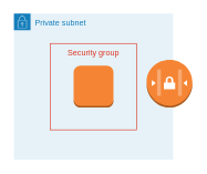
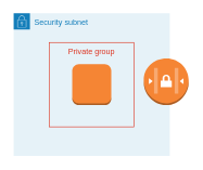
- <mxCell id="2" value="Private subnet" style="points=[[0,0],[0.25,0],[0.5,0],[0.75,0],[1,0],[1,0.25],[1,0.5],[1,0.75],[1,1],[0.75,1],[0.5,1],[0.25,1],[0,1],[0,0.75],[0,0.5],[0,0.25]];outlineConnect=0;gradientColor=none;html=1;whiteSpace=wrap;fontSize=12;fontStyle=0;container=1;pointerEvents=0;collapsible=0;recursiveResize=0;shape=mxgraph.aws4.group;grIcon=mxgraph.aws4.group_security_group;grStroke=0;strokeColor=#147EBA;fillColor=#E6F2F8;verticalAlign=top;align=left;spacingLeft=30;fontColor=#147EBA;dashed=0;" vertex="1" parent="1"><mxGeometry x="20" y="20" width="240" height="220" as="geometry" /></mxCell>
+ <mxCell id="2" value="Security subnet" style="points=[[0,0],[0.25,0],[0.5,0],[0.75,0],[1,0],[1,0.25],[1,0.5],[1,0.75],[1,1],[0.75,1],[0.5,1],[0.25,1],[0,1],[0,0.75],[0,0.5],[0,0.25]];outlineConnect=0;gradientColor=none;html=1;whiteSpace=wrap;fontSize=12;fontStyle=0;container=1;pointerEvents=0;collapsible=0;recursiveResize=0;shape=mxgraph.aws4.group;grIcon=mxgraph.aws4.group_security_group;grStroke=0;strokeColor=#147EBA;fillColor=#E6F2F8;verticalAlign=top;align=left;spacingLeft=30;fontColor=#147EBA;dashed=0;" vertex="1" parent="1"><mxGeometry x="20" y="20" width="240" height="220" as="geometry" /></mxCell>
- <mxCell id="5" value="Security group" style="fillColor=none;strokeColor=#DD3522;verticalAlign=top;fontStyle=0;fontColor=#DD3522;whiteSpace=wrap;html=1;" vertex="1" parent="2"><mxGeometry x="55" y="45" width="130" height="130" as="geometry" /></mxCell>
+ <mxCell id="5" value="Private group" style="fillColor=none;strokeColor=#DD3522;verticalAlign=top;fontStyle=0;fontColor=#DD3522;whiteSpace=wrap;html=1;" vertex="1" parent="2"><mxGeometry x="55" y="45" width="130" height="130" as="geometry" /></mxCell>
